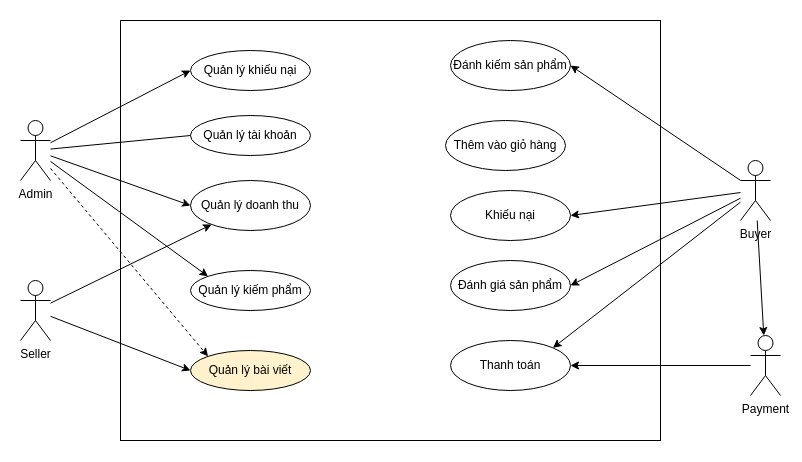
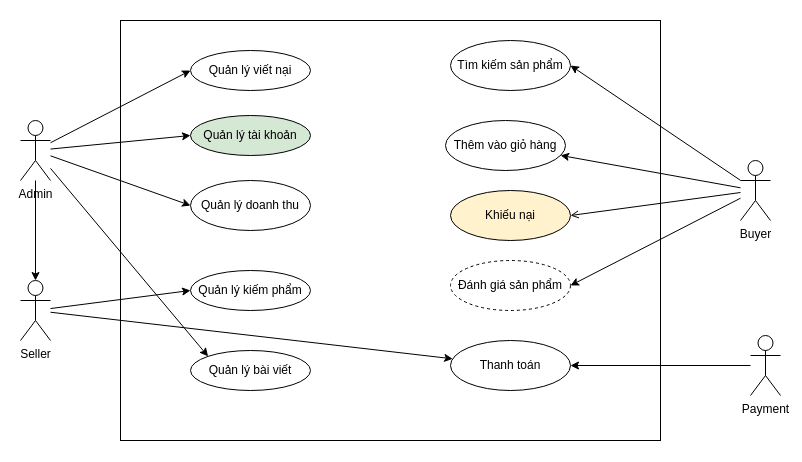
- <mxCell id="19" value="Đánh kiếm sản phẩm" style="ellipse;whiteSpace=wrap;html=1;" vertex="1" parent="1"><mxGeometry x="450" y="40" width="120" height="50" as="geometry" /></mxCell>
+ <mxCell id="19" value="Tìm kiếm sản phẩm" style="ellipse;whiteSpace=wrap;html=1;" vertex="1" parent="1"><mxGeometry x="450" y="40" width="120" height="50" as="geometry" /></mxCell>
- <mxCell id="17" value="Quản lý khiếu nại" style="ellipse;whiteSpace=wrap;html=1;" vertex="1" parent="1"><mxGeometry x="190" y="50" width="120" height="40" as="geometry" /></mxCell>
+ <mxCell id="17" value="Quản lý viết nại" style="ellipse;whiteSpace=wrap;html=1;" vertex="1" parent="1"><mxGeometry x="190" y="50" width="120" height="40" as="geometry" /></mxCell>
- <mxCell id="11" style="rounded=0;orthogonalLoop=1;jettySize=auto;html=1;entryX=0;entryY=0.5;entryDx=0;entryDy=0;endArrow=none;" edge="1" parent="1" source="2" target="7"><mxGeometry relative="1" as="geometry" /></mxCell>
+ <mxCell id="11" style="rounded=0;orthogonalLoop=1;jettySize=auto;html=1;entryX=0;entryY=0.5;entryDx=0;entryDy=0;" edge="1" parent="1" source="2" target="7"><mxGeometry relative="1" as="geometry" /></mxCell>
- <mxCell id="7" value="Quản lý tài khoản" style="ellipse;whiteSpace=wrap;html=1;" vertex="1" parent="1"><mxGeometry x="190" y="115" width="120" height="40" as="geometry" /></mxCell>
+ <mxCell id="7" value="Quản lý tài khoản" style="ellipse;whiteSpace=wrap;html=1;fillColor=#d5e8d4;" vertex="1" parent="1"><mxGeometry x="190" y="115" width="120" height="40" as="geometry" /></mxCell>
- <mxCell id="27" style="rounded=0;orthogonalLoop=1;jettySize=auto;html=1;entryX=1;entryY=0.5;entryDx=0;entryDy=0;" edge="1" parent="1" source="4" target="22"><mxGeometry relative="1" as="geometry" /></mxCell>
+ <mxCell id="27" style="rounded=0;orthogonalLoop=1;jettySize=auto;html=1;entryX=1;entryY=0.5;entryDx=0;entryDy=0;endArrow=open;" edge="1" parent="1" source="4" target="22"><mxGeometry relative="1" as="geometry" /></mxCell>
- <mxCell id="22" value="Khiếu nại" style="ellipse;whiteSpace=wrap;html=1;" vertex="1" parent="1"><mxGeometry x="450" y="190" width="120" height="50" as="geometry" /></mxCell>
+ <mxCell id="22" value="Khiếu nại" style="ellipse;whiteSpace=wrap;html=1;fillColor=#fff2cc;" vertex="1" parent="1"><mxGeometry x="450" y="190" width="120" height="50" as="geometry" /></mxCell>
- <mxCell id="13" style="rounded=0;orthogonalLoop=1;jettySize=auto;html=1;entryX=0;entryY=0;entryDx=0;entryDy=0;" edge="1" parent="1" source="2" target="9"><mxGeometry relative="1" as="geometry" /></mxCell>
+ <mxCell id="13" style="rounded=0;orthogonalLoop=1;jettySize=auto;html=1;" edge="1" parent="1" source="2" target="3"><mxGeometry relative="1" as="geometry" /></mxCell>
- <mxCell id="14" style="rounded=0;orthogonalLoop=1;jettySize=auto;html=1;entryX=0;entryY=0;entryDx=0;entryDy=0;dashed=1;" edge="1" parent="1" source="2" target="10"><mxGeometry relative="1" as="geometry" /></mxCell>
+ <mxCell id="14" style="rounded=0;orthogonalLoop=1;jettySize=auto;html=1;entryX=0;entryY=0;entryDx=0;entryDy=0;" edge="1" parent="1" source="2" target="10"><mxGeometry relative="1" as="geometry" /></mxCell>
- <mxCell id="15" style="rounded=0;orthogonalLoop=1;jettySize=auto;html=1;" edge="1" parent="1" source="3" target="8"><mxGeometry relative="1" as="geometry" /></mxCell>
+ <mxCell id="15" style="rounded=0;orthogonalLoop=1;jettySize=auto;html=1;entryX=0;entryY=0.5;entryDx=0;entryDy=0;" edge="1" parent="1" source="3" target="9"><mxGeometry relative="1" as="geometry" /></mxCell>
- <mxCell id="29" style="rounded=0;orthogonalLoop=1;jettySize=auto;html=1;entryX=1;entryY=0;entryDx=0;entryDy=0;" edge="1" parent="1" source="4" target="21"><mxGeometry relative="1" as="geometry" /></mxCell>
- <mxCell id="26" style="rounded=0;orthogonalLoop=1;jettySize=auto;html=1;" edge="1" parent="1" source="4" target="5"><mxGeometry relative="1" as="geometry" /></mxCell>
+ <mxCell id="26" style="rounded=0;orthogonalLoop=1;jettySize=auto;html=1;" edge="1" parent="1" source="4" target="20"><mxGeometry relative="1" as="geometry" /></mxCell>
- <mxCell id="23" value="Đánh giá sản phẩm" style="ellipse;whiteSpace=wrap;html=1;" vertex="1" parent="1"><mxGeometry x="450" y="260" width="120" height="50" as="geometry" /></mxCell>
+ <mxCell id="23" value="Đánh giá sản phẩm" style="ellipse;whiteSpace=wrap;html=1;dashed=1;" vertex="1" parent="1"><mxGeometry x="450" y="260" width="120" height="50" as="geometry" /></mxCell>
- <mxCell id="16" style="rounded=0;orthogonalLoop=1;jettySize=auto;html=1;entryX=0;entryY=0.5;entryDx=0;entryDy=0;" edge="1" parent="1" source="3" target="10"><mxGeometry relative="1" as="geometry" /></mxCell>
+ <mxCell id="16" style="rounded=0;orthogonalLoop=1;jettySize=auto;html=1;" edge="1" parent="1" source="3" target="21"><mxGeometry relative="1" as="geometry" /></mxCell>
- <mxCell id="10" value="Quản lý bài viết" style="ellipse;whiteSpace=wrap;html=1;fillColor=#fff2cc;" vertex="1" parent="1"><mxGeometry x="190" y="350" width="120" height="40" as="geometry" /></mxCell>
+ <mxCell id="10" value="Quản lý bài viết" style="ellipse;whiteSpace=wrap;html=1;" vertex="1" parent="1"><mxGeometry x="190" y="350" width="120" height="40" as="geometry" /></mxCell>
